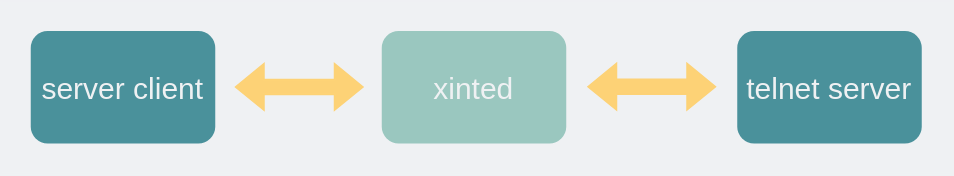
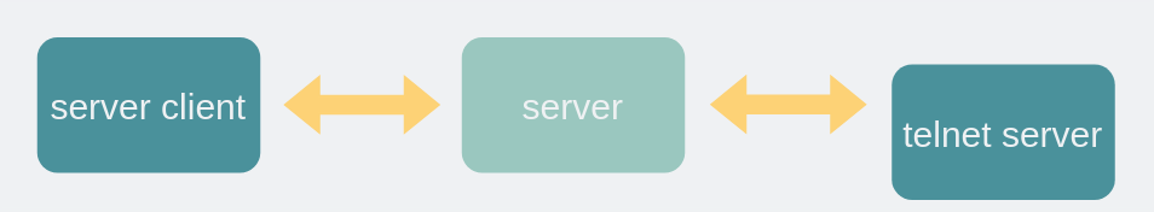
- <mxCell id="4" value="&lt;font color=&quot;#eff1f3&quot;&gt;&lt;span style=&quot;font-size: 20px;&quot;&gt;telnet server&lt;/span&gt;&lt;/font&gt;" style="rounded=1;whiteSpace=wrap;html=1;fillColor=#4A919B;strokeColor=none;" parent="1" vertex="1"><mxGeometry x="491" y="20" width="123" height="75" as="geometry" /></mxCell>
+ <mxCell id="4" value="&lt;font color=&quot;#eff1f3&quot;&gt;&lt;span style=&quot;font-size: 20px;&quot;&gt;telnet server&lt;/span&gt;&lt;/font&gt;" style="rounded=1;whiteSpace=wrap;html=1;fillColor=#4A919B;strokeColor=none;" parent="1" vertex="1"><mxGeometry x="491" y="35" width="123" height="75" as="geometry" /></mxCell>
- <mxCell id="5" value="&lt;font color=&quot;#eff1f3&quot;&gt;&lt;span style=&quot;font-size: 20px;&quot;&gt;xinted&lt;/span&gt;&lt;/font&gt;" style="rounded=1;whiteSpace=wrap;html=1;fillColor=#9AC7BF;strokeColor=none;" vertex="1" parent="1"><mxGeometry x="254" y="20" width="123" height="75" as="geometry" /></mxCell>
+ <mxCell id="5" value="&lt;font color=&quot;#eff1f3&quot;&gt;&lt;span style=&quot;font-size: 20px;&quot;&gt;server&lt;/span&gt;&lt;/font&gt;" style="rounded=1;whiteSpace=wrap;html=1;fillColor=#9AC7BF;strokeColor=none;" vertex="1" parent="1"><mxGeometry x="254" y="20" width="123" height="75" as="geometry" /></mxCell>
